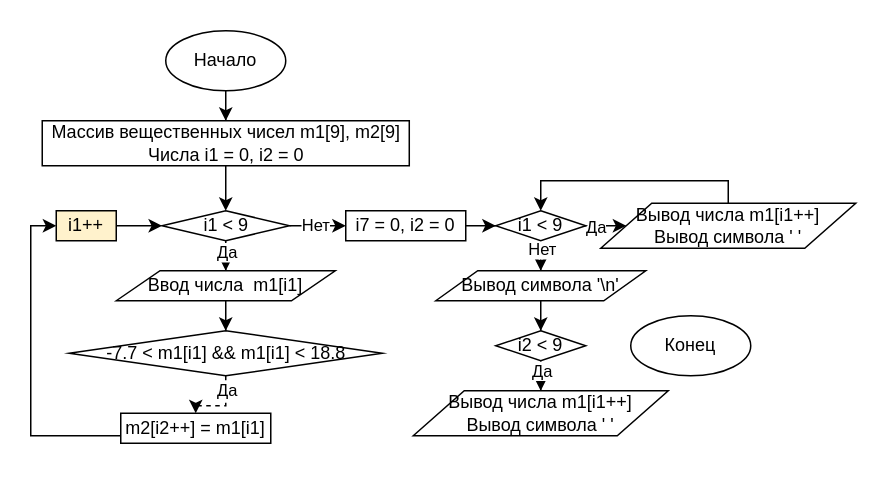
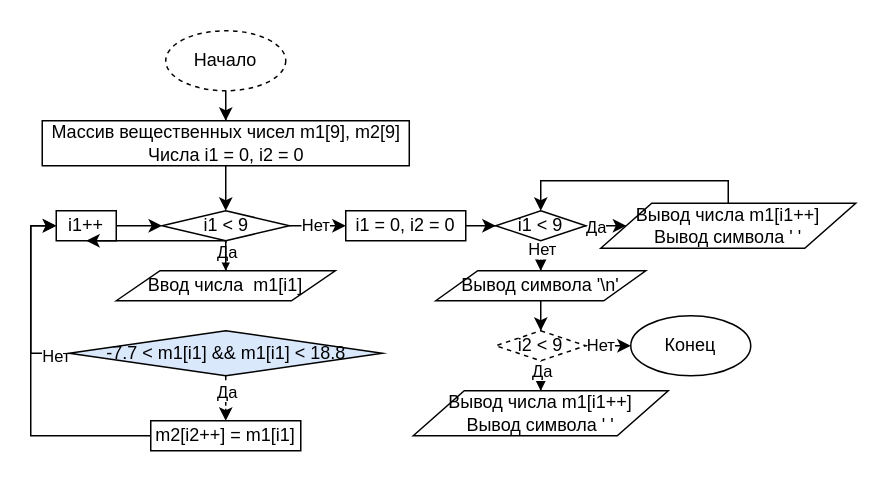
- <mxCell id="3" value="Начало" style="ellipse;whiteSpace=wrap;html=1;" vertex="1" parent="1"><mxGeometry x="110" y="20" width="80" height="40" as="geometry" /></mxCell>
+ <mxCell id="3" value="Начало" style="ellipse;whiteSpace=wrap;html=1;dashed=1;" vertex="1" parent="1"><mxGeometry x="110" y="20" width="80" height="40" as="geometry" /></mxCell>
- <mxCell id="13" value="i1++" style="rounded=0;whiteSpace=wrap;html=1;fillColor=#fff2cc;" vertex="1" parent="1"><mxGeometry x="37" y="140" width="40" height="20" as="geometry" /></mxCell>
+ <mxCell id="13" value="i1++" style="rounded=0;whiteSpace=wrap;html=1;" vertex="1" parent="1"><mxGeometry x="37" y="140" width="40" height="20" as="geometry" /></mxCell>
- <mxCell id="24" value="i7 = 0, i2 = 0" style="rounded=0;whiteSpace=wrap;html=1;" vertex="1" parent="1"><mxGeometry x="230" y="140" width="80" height="20" as="geometry" /></mxCell>
+ <mxCell id="24" value="i1 = 0, i2 = 0" style="rounded=0;whiteSpace=wrap;html=1;" vertex="1" parent="1"><mxGeometry x="230" y="140" width="80" height="20" as="geometry" /></mxCell>
- <mxCell id="21" style="edgeStyle=orthogonalEdgeStyle;rounded=0;orthogonalLoop=1;jettySize=auto;html=1;entryX=0.5;entryY=0;entryDx=0;entryDy=0;" edge="1" parent="1" source="22" target="18"><mxGeometry relative="1" as="geometry" /></mxCell>
+ <mxCell id="21" style="edgeStyle=orthogonalEdgeStyle;rounded=0;orthogonalLoop=1;jettySize=auto;html=1;" edge="1" parent="1" source="22" target="13"><mxGeometry relative="1" as="geometry" /></mxCell>
- <mxCell id="38" value="i2 &amp;lt; 9" style="rhombus;whiteSpace=wrap;html=1;" vertex="1" parent="1"><mxGeometry x="330" y="220" width="60" height="20" as="geometry" /></mxCell>
+ <mxCell id="38" value="i2 &amp;lt; 9" style="rhombus;whiteSpace=wrap;html=1;dashed=1;" vertex="1" parent="1"><mxGeometry x="330" y="220" width="60" height="20" as="geometry" /></mxCell>
+ <mxCell id="36" style="edgeStyle=orthogonalEdgeStyle;rounded=0;orthogonalLoop=1;jettySize=auto;html=1;entryX=0;entryY=0.5;entryDx=0;entryDy=0;" edge="1" parent="1" source="38" target="6"><mxGeometry relative="1" as="geometry" /></mxCell>
+ <mxCell id="37" value="Нет" style="edgeLabel;html=1;align=center;verticalAlign=middle;resizable=0;points=[];" vertex="1" connectable="0" parent="36"><mxGeometry x="0.454" relative="1" as="geometry"><mxPoint x="-6.28" y="-0.01" as="offset" /></mxGeometry></mxCell>
+ <mxCell id="16" style="edgeStyle=orthogonalEdgeStyle;rounded=0;orthogonalLoop=1;jettySize=auto;html=1;entryX=0;entryY=0.5;entryDx=0;entryDy=0;" edge="1" parent="1" source="18" target="13"><mxGeometry relative="1" as="geometry"><Array as="points"><mxPoint x="20" y="235" /><mxPoint x="20" y="150" /></Array></mxGeometry></mxCell>
+ <mxCell id="17" value="Нет" style="edgeLabel;html=1;align=center;verticalAlign=middle;resizable=0;points=[];" vertex="1" connectable="0" parent="16"><mxGeometry x="-0.86" y="1" relative="1" as="geometry"><mxPoint as="offset" /></mxGeometry></mxCell>
- <mxCell id="18" value="-7.7 &amp;lt; m1[i1] &amp;amp;&amp;amp; m1[i1] &amp;lt; 18.8" style="rhombus;whiteSpace=wrap;html=1;" vertex="1" parent="1"><mxGeometry x="45.61" y="220" width="208.75" height="30" as="geometry" /></mxCell>
+ <mxCell id="18" value="-7.7 &amp;lt; m1[i1] &amp;amp;&amp;amp; m1[i1] &amp;lt; 18.8" style="rhombus;whiteSpace=wrap;html=1;fillColor=#dae8fc;" vertex="1" parent="1"><mxGeometry x="45.61" y="220" width="208.75" height="30" as="geometry" /></mxCell>
- <mxCell id="20" value="m2[i2++] = m1[i1]" style="rounded=0;whiteSpace=wrap;html=1;" vertex="1" parent="1"><mxGeometry x="80" y="275" width="100.01" height="20" as="geometry" /></mxCell>
+ <mxCell id="20" value="m2[i2++] = m1[i1]" style="rounded=0;whiteSpace=wrap;html=1;" vertex="1" parent="1"><mxGeometry x="100" y="280" width="100.01" height="20" as="geometry" /></mxCell>
